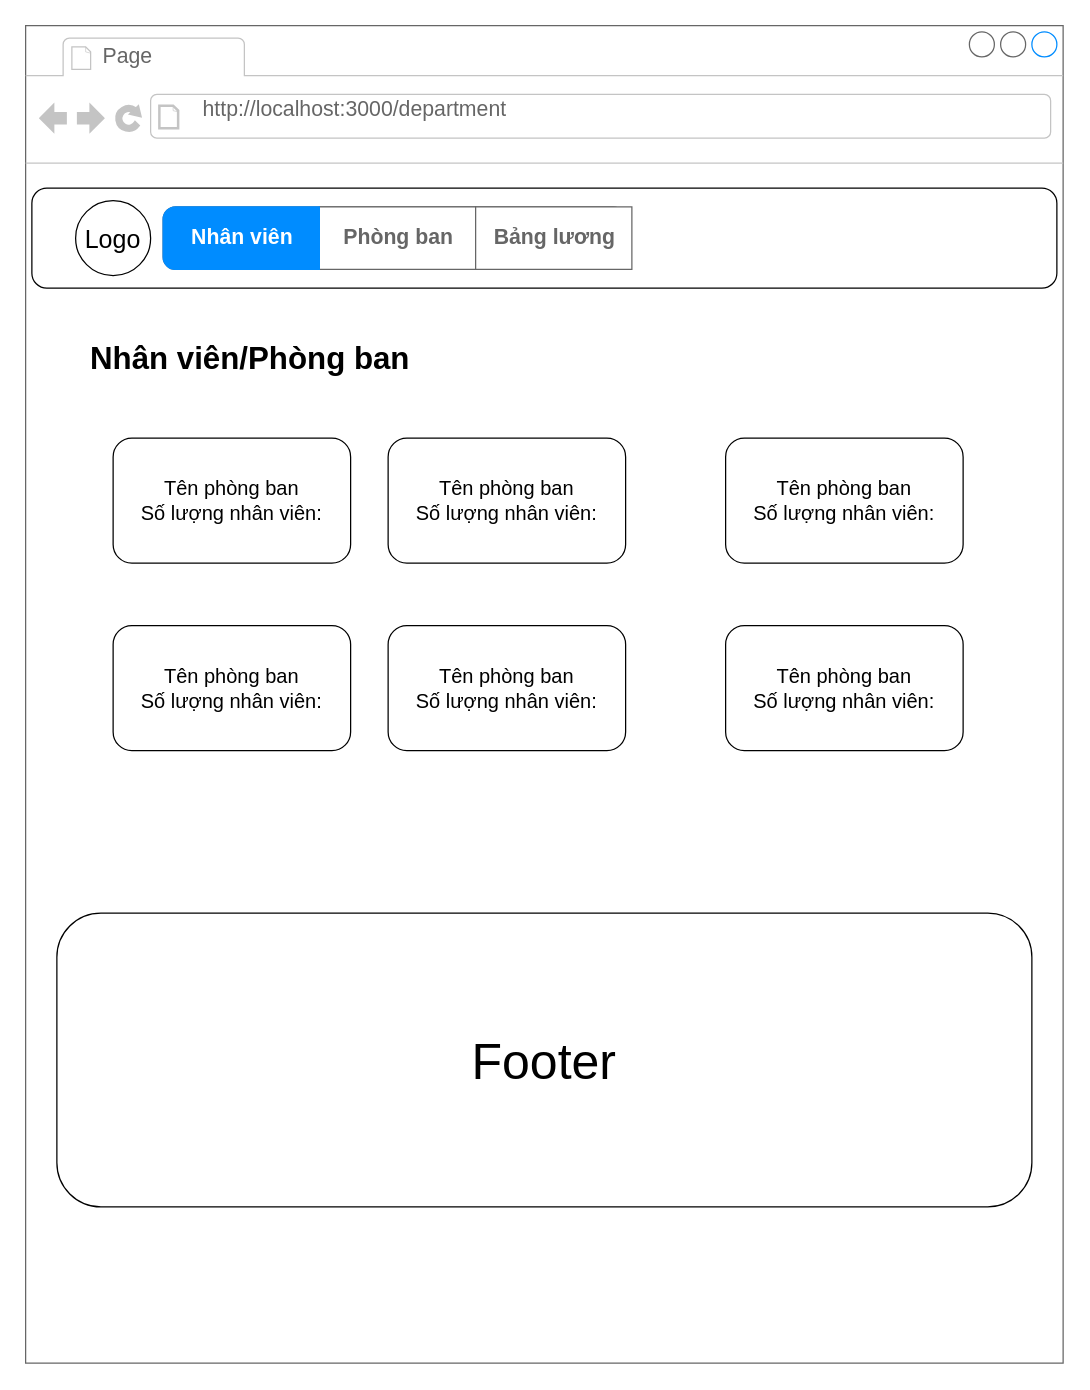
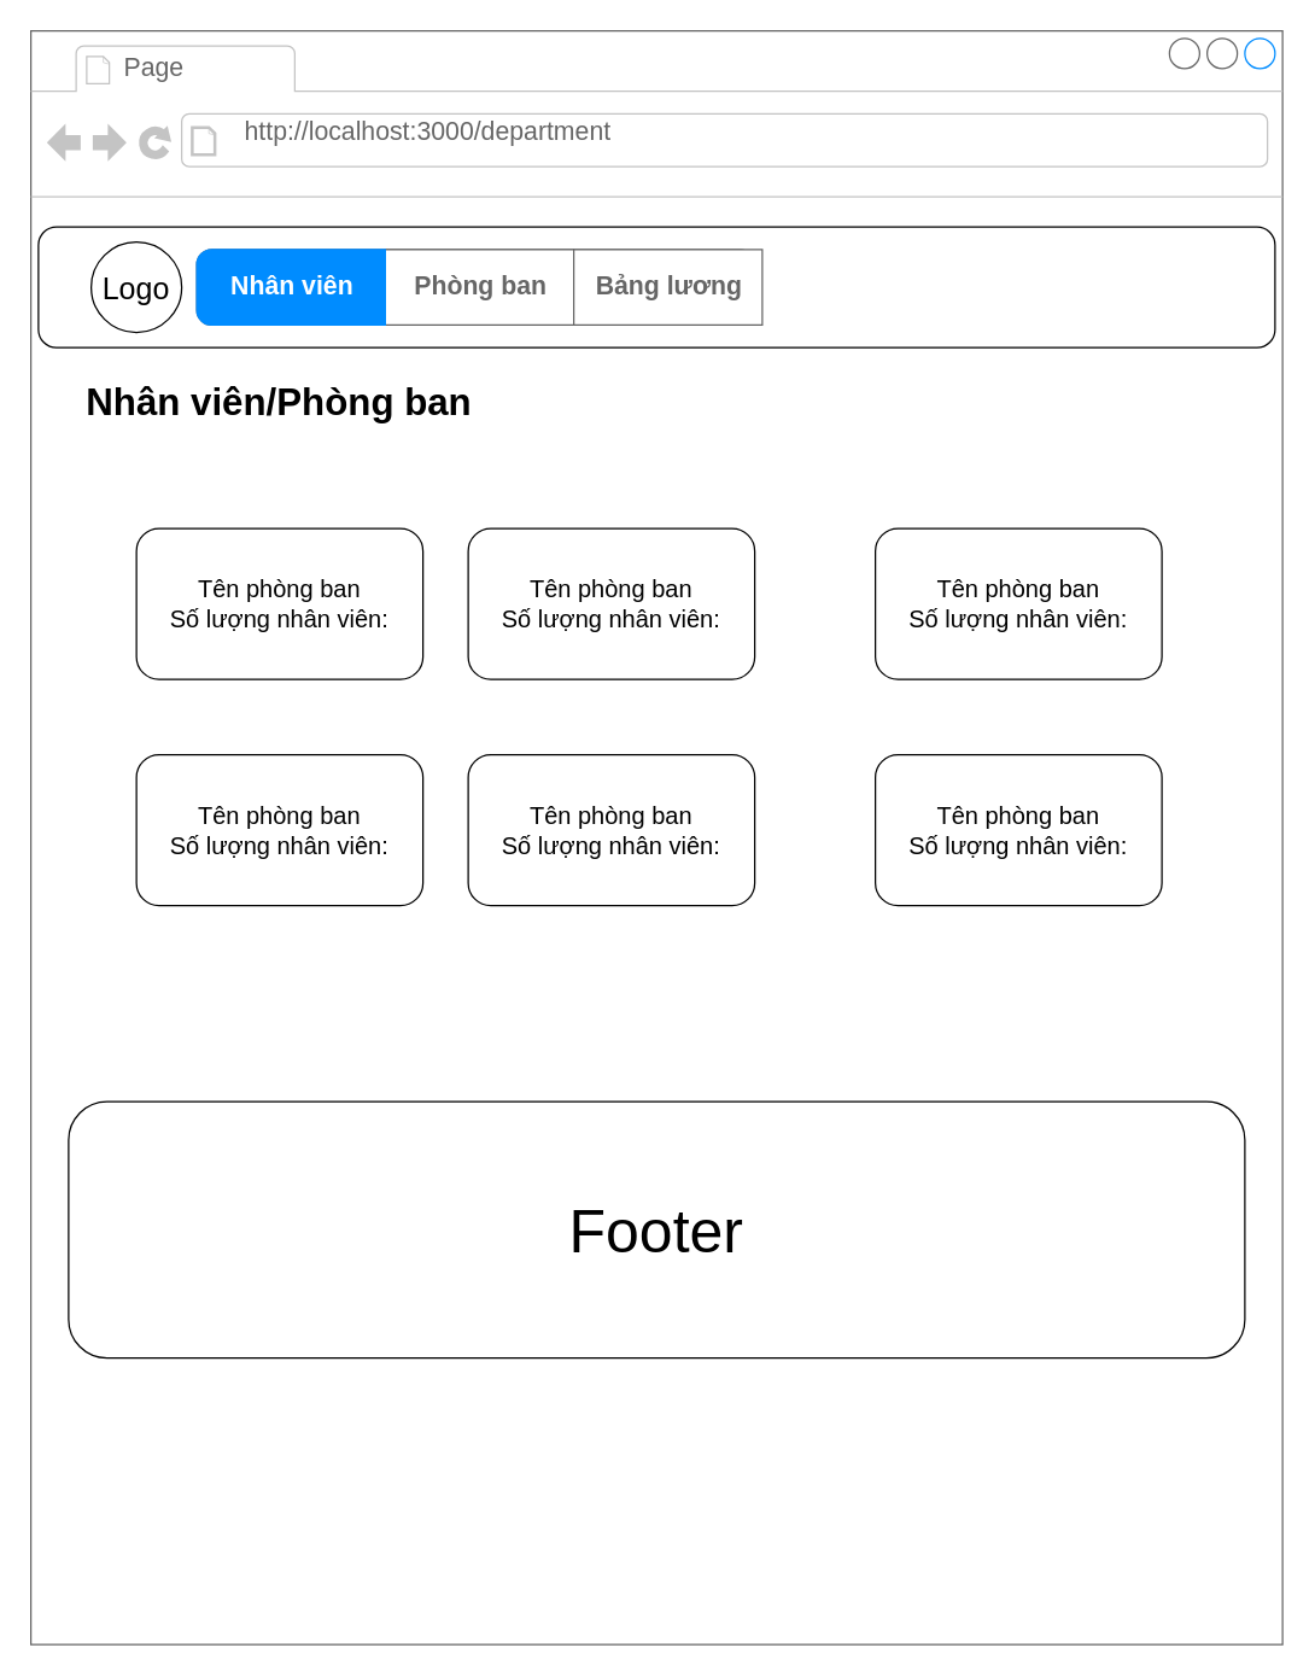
- <mxCell id="5" value="&lt;b&gt;&lt;font style=&quot;font-size: 25px&quot;&gt;Nhân viên/Phòng ban&lt;/font&gt;&lt;/b&gt;" style="text;html=1;strokeColor=none;fillColor=none;align=left;verticalAlign=middle;whiteSpace=wrap;rounded=0;fontSize=20;" vertex="1" parent="2"><mxGeometry x="50" y="240" width="310" height="50" as="geometry" /></mxCell>
+ <mxCell id="5" value="&lt;b&gt;&lt;font style=&quot;font-size: 25px&quot;&gt;Nhân viên/Phòng ban&lt;/font&gt;&lt;/b&gt;" style="text;html=1;strokeColor=none;fillColor=none;align=left;verticalAlign=middle;whiteSpace=wrap;rounded=0;fontSize=20;" vertex="1" parent="2"><mxGeometry x="35" y="220" width="310" height="50" as="geometry" /></mxCell>
- <mxCell id="6" value="&lt;font style=&quot;font-size: 40px&quot;&gt;Footer&lt;/font&gt;" style="rounded=1;whiteSpace=wrap;html=1;" vertex="1" parent="2"><mxGeometry x="25" y="710" width="780" height="235" as="geometry" /></mxCell>
+ <mxCell id="6" value="&lt;font style=&quot;font-size: 40px&quot;&gt;Footer&lt;/font&gt;" style="rounded=1;whiteSpace=wrap;html=1;" vertex="1" parent="2"><mxGeometry x="25" y="710" width="780" height="170" as="geometry" /></mxCell>
